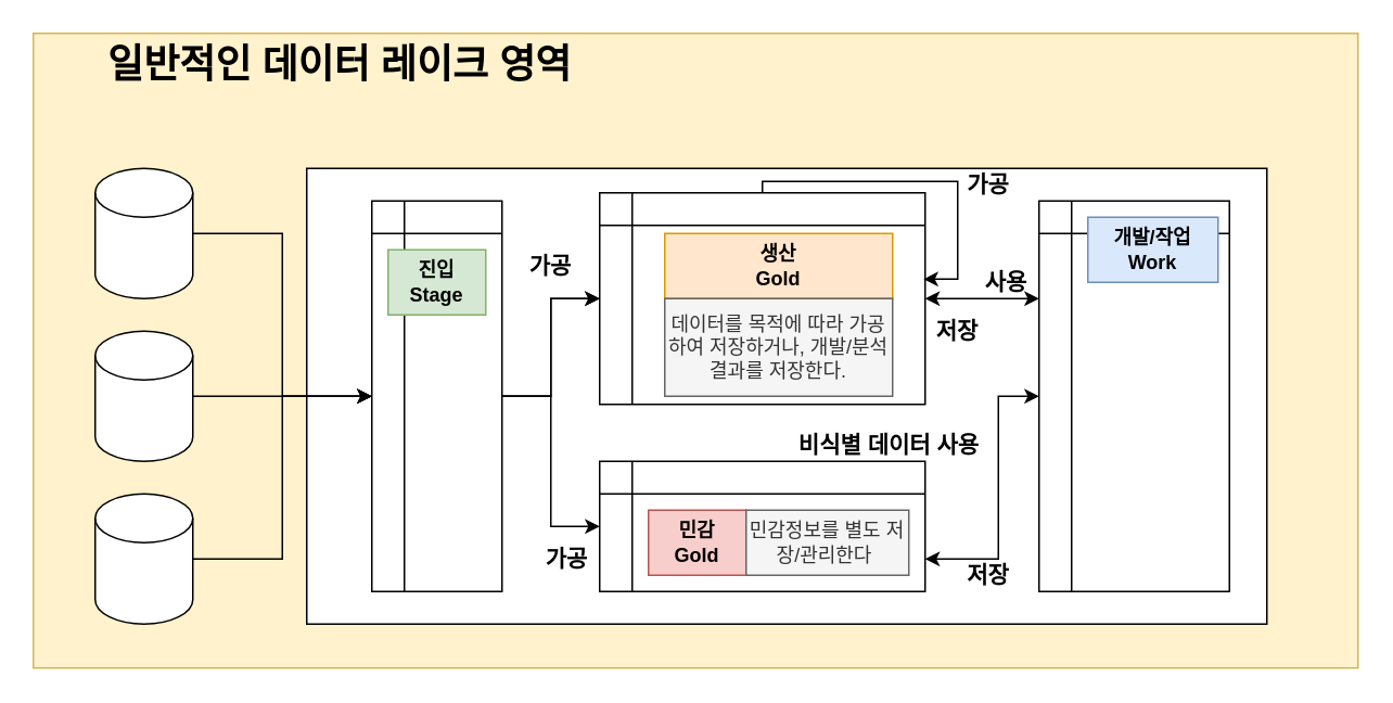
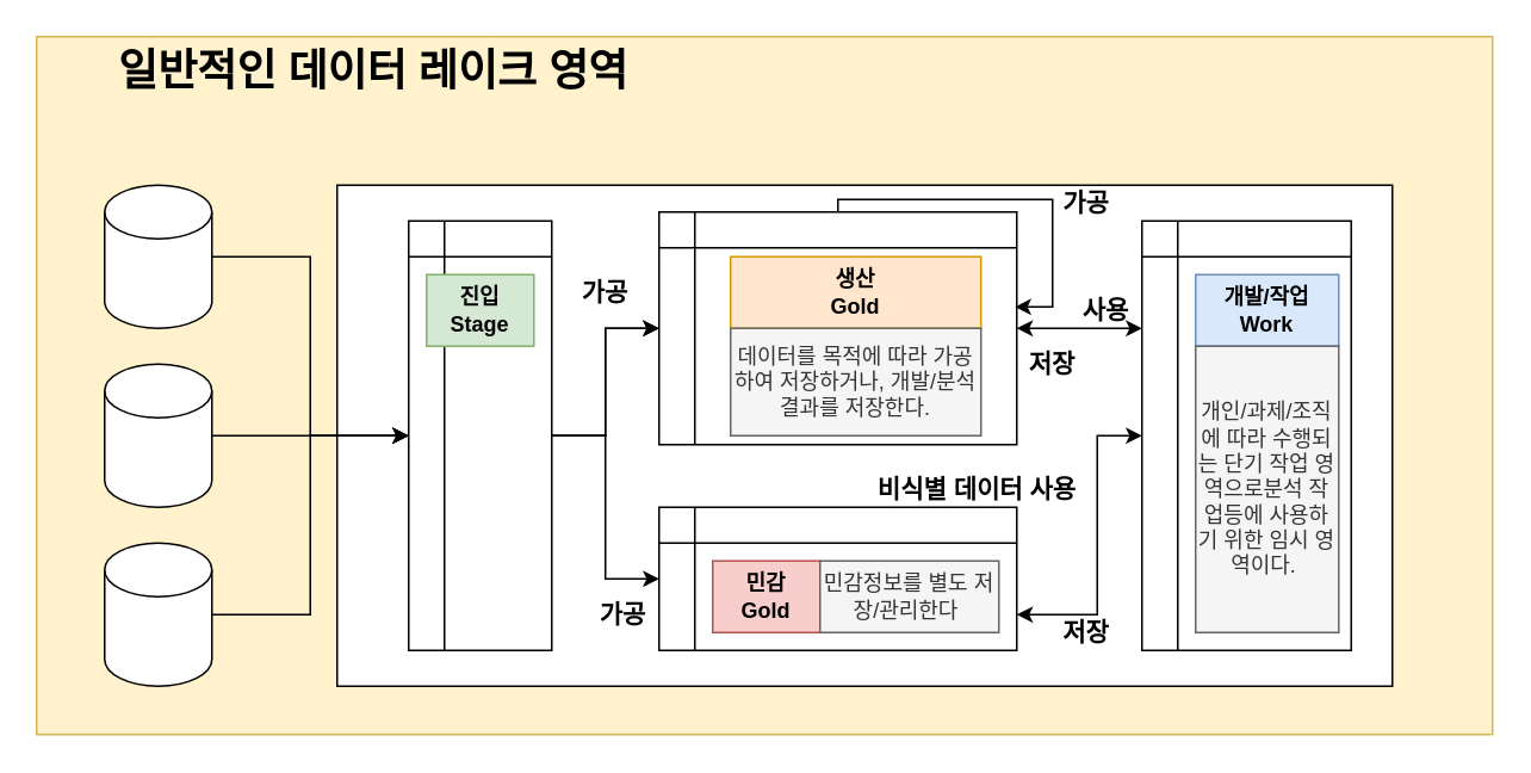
- <mxCell id="23" value="개발/작업&lt;br&gt;Work" style="text;html=1;align=center;verticalAlign=middle;whiteSpace=wrap;rounded=0;fillColor=#dae8fc;strokeColor=#6c8ebf;fontStyle=1" parent="1" vertex="1"><mxGeometry x="668" y="133" width="80" height="40" as="geometry" /></mxCell>
+ <mxCell id="23" value="개발/작업&lt;br&gt;Work" style="text;html=1;align=center;verticalAlign=middle;whiteSpace=wrap;rounded=0;fillColor=#dae8fc;strokeColor=#6c8ebf;fontStyle=1" parent="1" vertex="1"><mxGeometry x="668" y="153" width="80" height="40" as="geometry" /></mxCell>
+ <mxCell id="26" value="개인/과제/조직에 따라 수행되는 단기 작업 영역으로분석 작업등에 사용하기 위한 임시 영역이다.&amp;nbsp;" style="text;html=1;align=center;verticalAlign=middle;whiteSpace=wrap;rounded=0;fillColor=#f5f5f5;strokeColor=#666666;fontColor=#333333;" vertex="1" parent="1"><mxGeometry x="668" y="193" width="80" height="160" as="geometry" /></mxCell>
